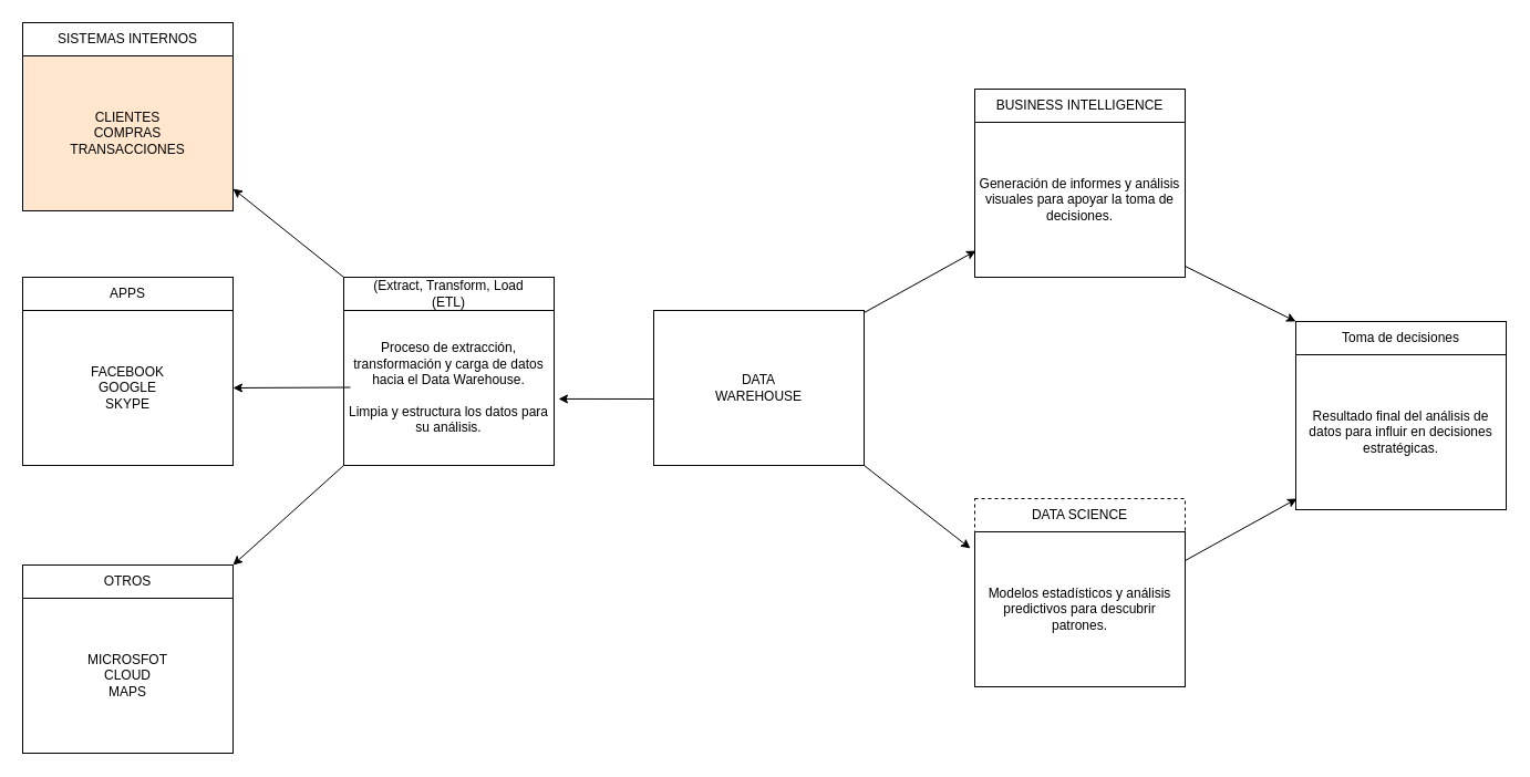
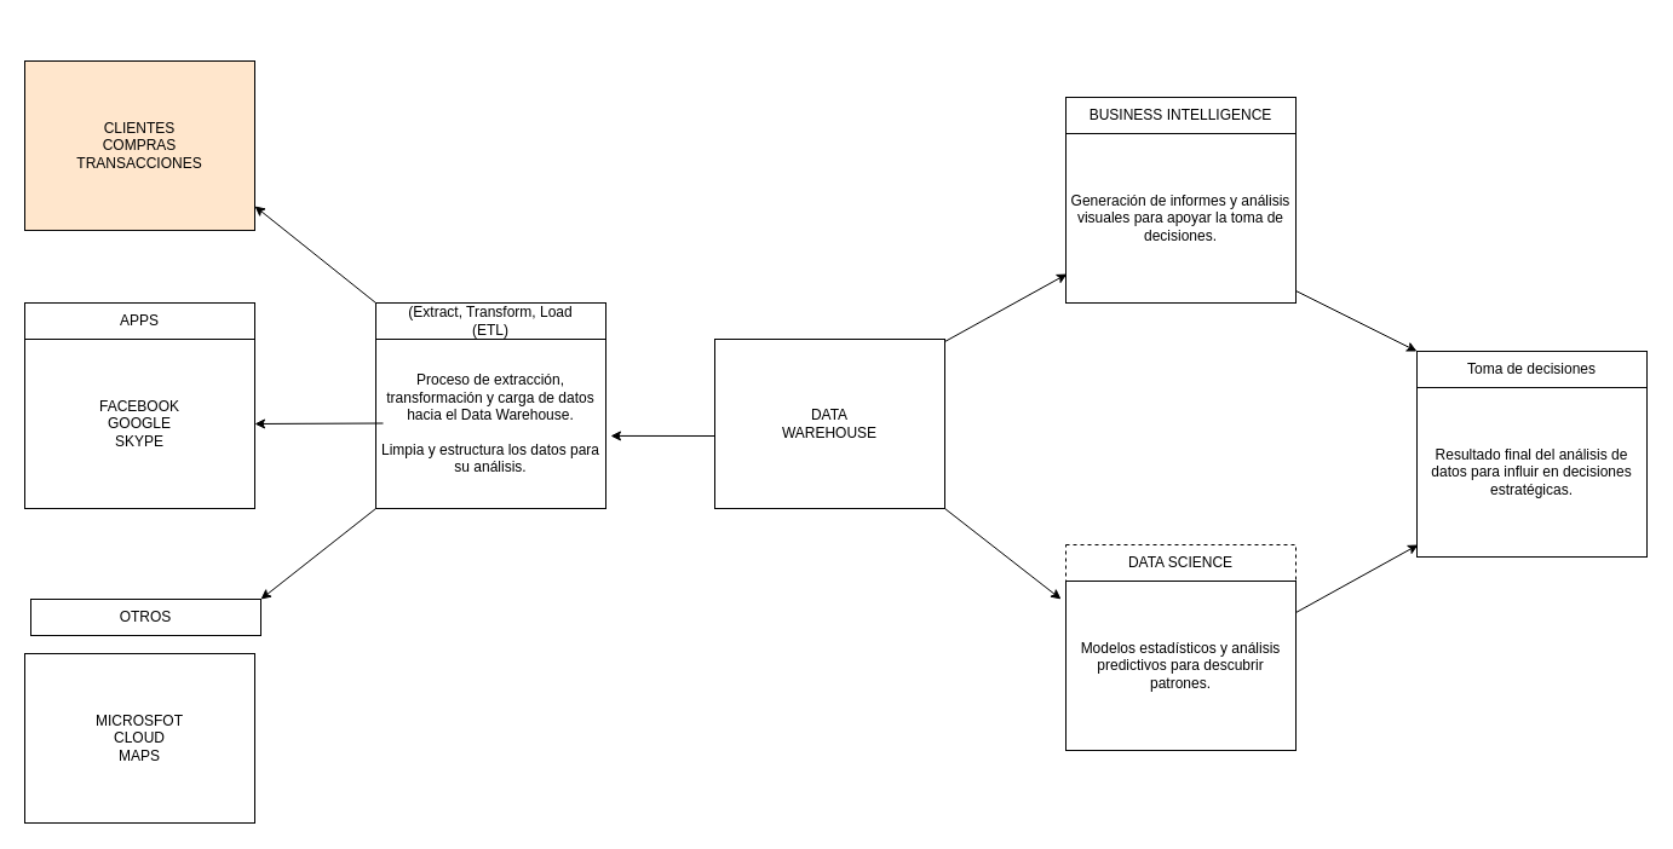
- <mxCell id="9" value="SISTEMAS INTERNOS" style="rounded=0;whiteSpace=wrap;html=1;" vertex="1" parent="1"><mxGeometry x="20" y="20" width="190" height="30" as="geometry" /></mxCell>
- <mxCell id="11" value="OTROS" style="rounded=0;whiteSpace=wrap;html=1;" vertex="1" parent="1"><mxGeometry x="20" y="510" width="190" height="30" as="geometry" /></mxCell>
+ <mxCell id="11" value="OTROS" style="rounded=0;whiteSpace=wrap;html=1;" vertex="1" parent="1"><mxGeometry x="25" y="495" width="190" height="30" as="geometry" /></mxCell>
